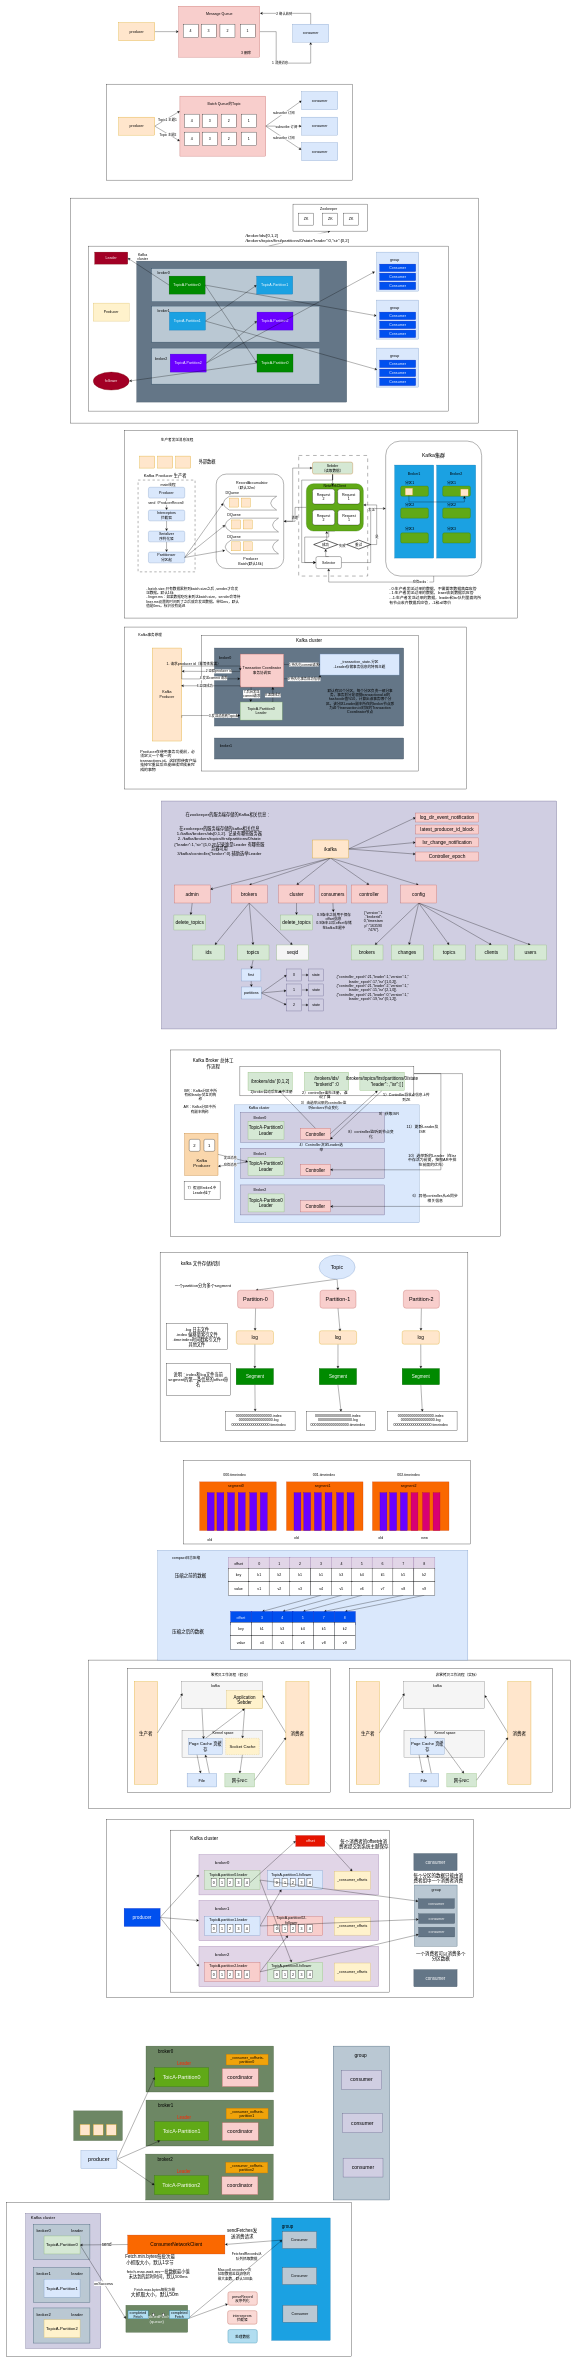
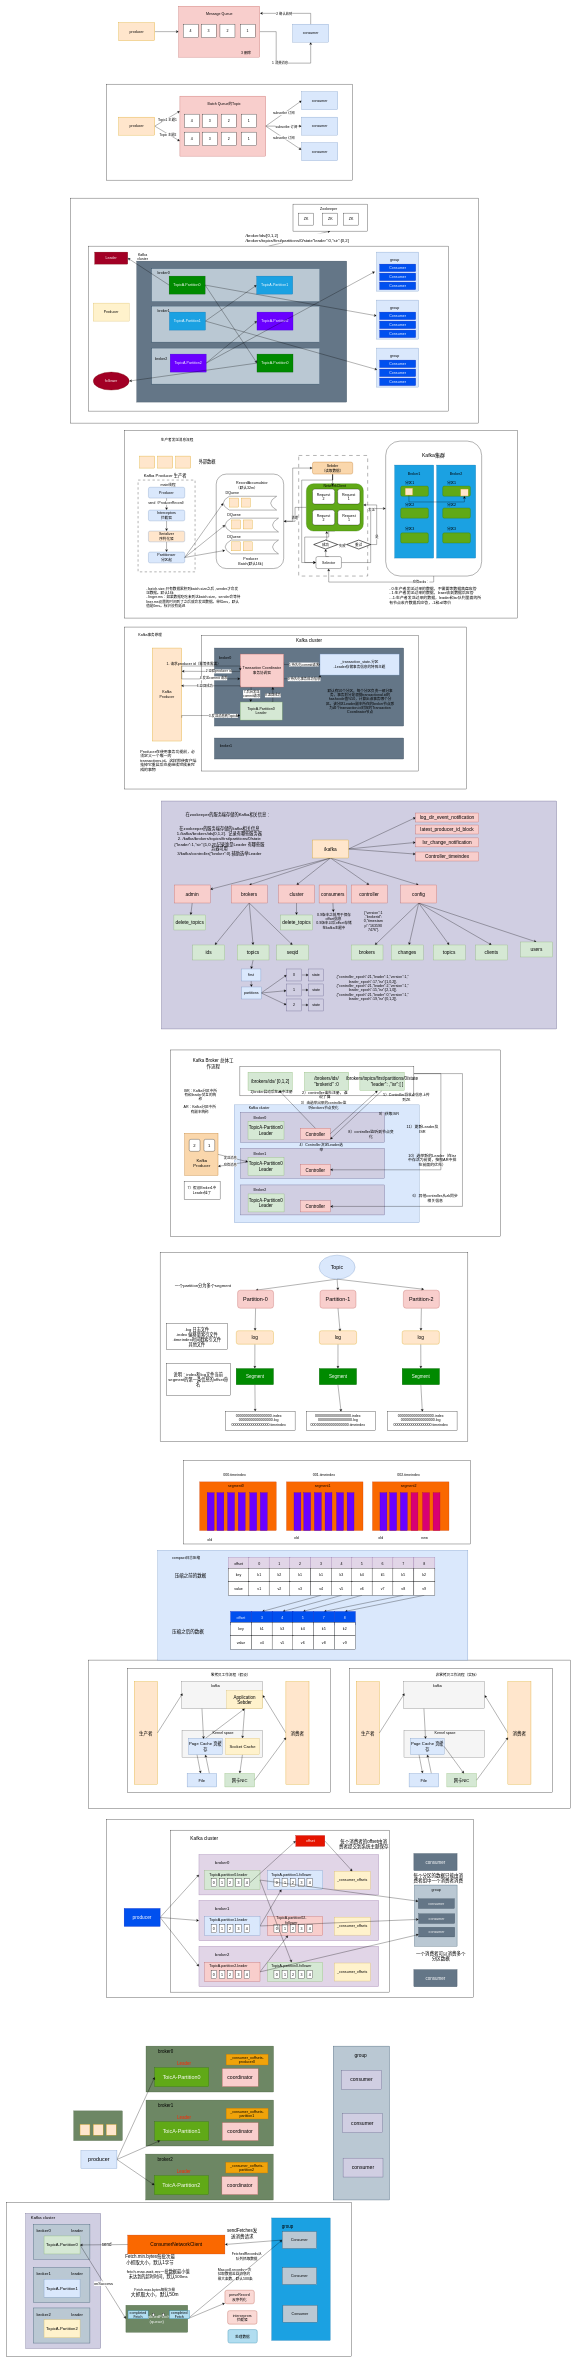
- <mxCell id="138" value="Sebder&lt;br&gt;（读取数据）" style="rounded=1;whiteSpace=wrap;html=1;fillColor=#d5e8d4;strokeColor=#b46504;" parent="1" vertex="1"><mxGeometry x="1041" y="1540" width="134" height="40" as="geometry" /></mxCell>
+ <mxCell id="138" value="Sebder&lt;br&gt;（读取数据）" style="rounded=1;whiteSpace=wrap;html=1;fillColor=#fad7ac;strokeColor=#b46504;" parent="1" vertex="1"><mxGeometry x="1041" y="1540" width="134" height="40" as="geometry" /></mxCell>
- <mxCell id="114" value="Serializer&lt;br&gt;序列化器" style="rounded=1;whiteSpace=wrap;html=1;fillColor=#dae8fc;strokeColor=#6c8ebf;" parent="1" vertex="1"><mxGeometry x="494" y="1770" width="121" height="36" as="geometry" /></mxCell>
+ <mxCell id="114" value="Serializer&lt;br&gt;序列化器" style="rounded=1;whiteSpace=wrap;html=1;fillColor=#ffe6cc;strokeColor=#6c8ebf;" parent="1" vertex="1"><mxGeometry x="494" y="1770" width="121" height="36" as="geometry" /></mxCell>
- <mxCell id="245" value="&lt;font style=&quot;font-size: 16px;&quot;&gt;Controller_epoch&lt;/font&gt;" style="rounded=0;whiteSpace=wrap;html=1;fillColor=#f8cecc;strokeColor=#b85450;" parent="1" vertex="1"><mxGeometry x="1385" y="2840" width="210" height="30" as="geometry" /></mxCell>
+ <mxCell id="245" value="&lt;font style=&quot;font-size: 16px;&quot;&gt;Controller_timeindex&lt;/font&gt;" style="rounded=0;whiteSpace=wrap;html=1;fillColor=#f8cecc;strokeColor=#b85450;" parent="1" vertex="1"><mxGeometry x="1385" y="2840" width="210" height="30" as="geometry" /></mxCell>
- <mxCell id="250" value="seqid" style="rounded=0;whiteSpace=wrap;html=1;fontSize=16;fillColor=#f5f5f5;strokeColor=#82b366;" parent="1" vertex="1"><mxGeometry x="921.5" y="3150" width="106" height="50" as="geometry" /></mxCell>
+ <mxCell id="250" value="seqid" style="rounded=0;whiteSpace=wrap;html=1;fontSize=16;fillColor=#d5e8d4;strokeColor=#82b366;" parent="1" vertex="1"><mxGeometry x="921.5" y="3150" width="106" height="50" as="geometry" /></mxCell>
- <mxCell id="256" value="users" style="rounded=0;whiteSpace=wrap;html=1;fontSize=16;fillColor=#d5e8d4;strokeColor=#82b366;" parent="1" vertex="1"><mxGeometry x="1715" y="3150" width="106" height="50" as="geometry" /></mxCell>
+ <mxCell id="256" value="users" style="rounded=0;whiteSpace=wrap;html=1;fontSize=16;fillColor=#d5e8d4;strokeColor=#82b366;" parent="1" vertex="1"><mxGeometry x="1735" y="3140" width="106" height="50" as="geometry" /></mxCell>
- <mxCell id="354" value="kafka 文件存储机制" style="text;html=1;strokeColor=none;fillColor=none;align=center;verticalAlign=middle;whiteSpace=wrap;rounded=0;fontSize=15;" parent="1" vertex="1"><mxGeometry x="595" y="4193" width="145" height="36" as="geometry" /></mxCell>
+ <mxCell id="348" style="edgeStyle=none;rounded=0;orthogonalLoop=1;jettySize=auto;html=1;exitX=0.5;exitY=1;exitDx=0;exitDy=0;entryX=0.575;entryY=-0.05;entryDx=0;entryDy=0;entryPerimeter=0;" parent="1" source="325" target="330" edge="1"><mxGeometry relative="1" as="geometry" /></mxCell>
- <mxCell id="450" value="Socket Cache" style="rounded=0;whiteSpace=wrap;html=1;fontSize=14;fillColor=#fff2cc;strokeColor=#d6b656;dashed=1;" parent="1" vertex="1"><mxGeometry x="751.5" y="5795" width="112" height="54" as="geometry" /></mxCell>
+ <mxCell id="450" value="Socket Cache" style="rounded=0;whiteSpace=wrap;html=1;fontSize=14;fillColor=#fff2cc;strokeColor=#d6b656;" parent="1" vertex="1"><mxGeometry x="751.5" y="5795" width="112" height="54" as="geometry" /></mxCell>
- <mxCell id="561" value="_consumer_ooffsets-partition0" style="text;html=1;strokeColor=#BD7000;fillColor=#f0a30a;align=center;verticalAlign=middle;whiteSpace=wrap;rounded=0;fontColor=#000000;" parent="1" vertex="1"><mxGeometry x="753" y="6848" width="140" height="36" as="geometry" /></mxCell>
+ <mxCell id="561" value="_consumer_ooffsets-producer0" style="text;html=1;strokeColor=#BD7000;fillColor=#f0a30a;align=center;verticalAlign=middle;whiteSpace=wrap;rounded=0;fontColor=#000000;" parent="1" vertex="1"><mxGeometry x="753" y="6848" width="140" height="36" as="geometry" /></mxCell>
- <mxCell id="596" value="preseRecord&lt;br&gt;反序列化" style="rounded=1;whiteSpace=wrap;html=1;fillColor=#fad9d5;strokeColor=#ae4132;" vertex="1" parent="1"><mxGeometry x="759" y="7640" width="98" height="45" as="geometry" /></mxCell>
+ <mxCell id="596" value="preseRecord&lt;br&gt;反序列化" style="rounded=1;whiteSpace=wrap;html=1;fillColor=#fad9d5;strokeColor=#ae4132;" vertex="1" parent="1"><mxGeometry x="749" y="7635" width="98" height="45" as="geometry" /></mxCell>
